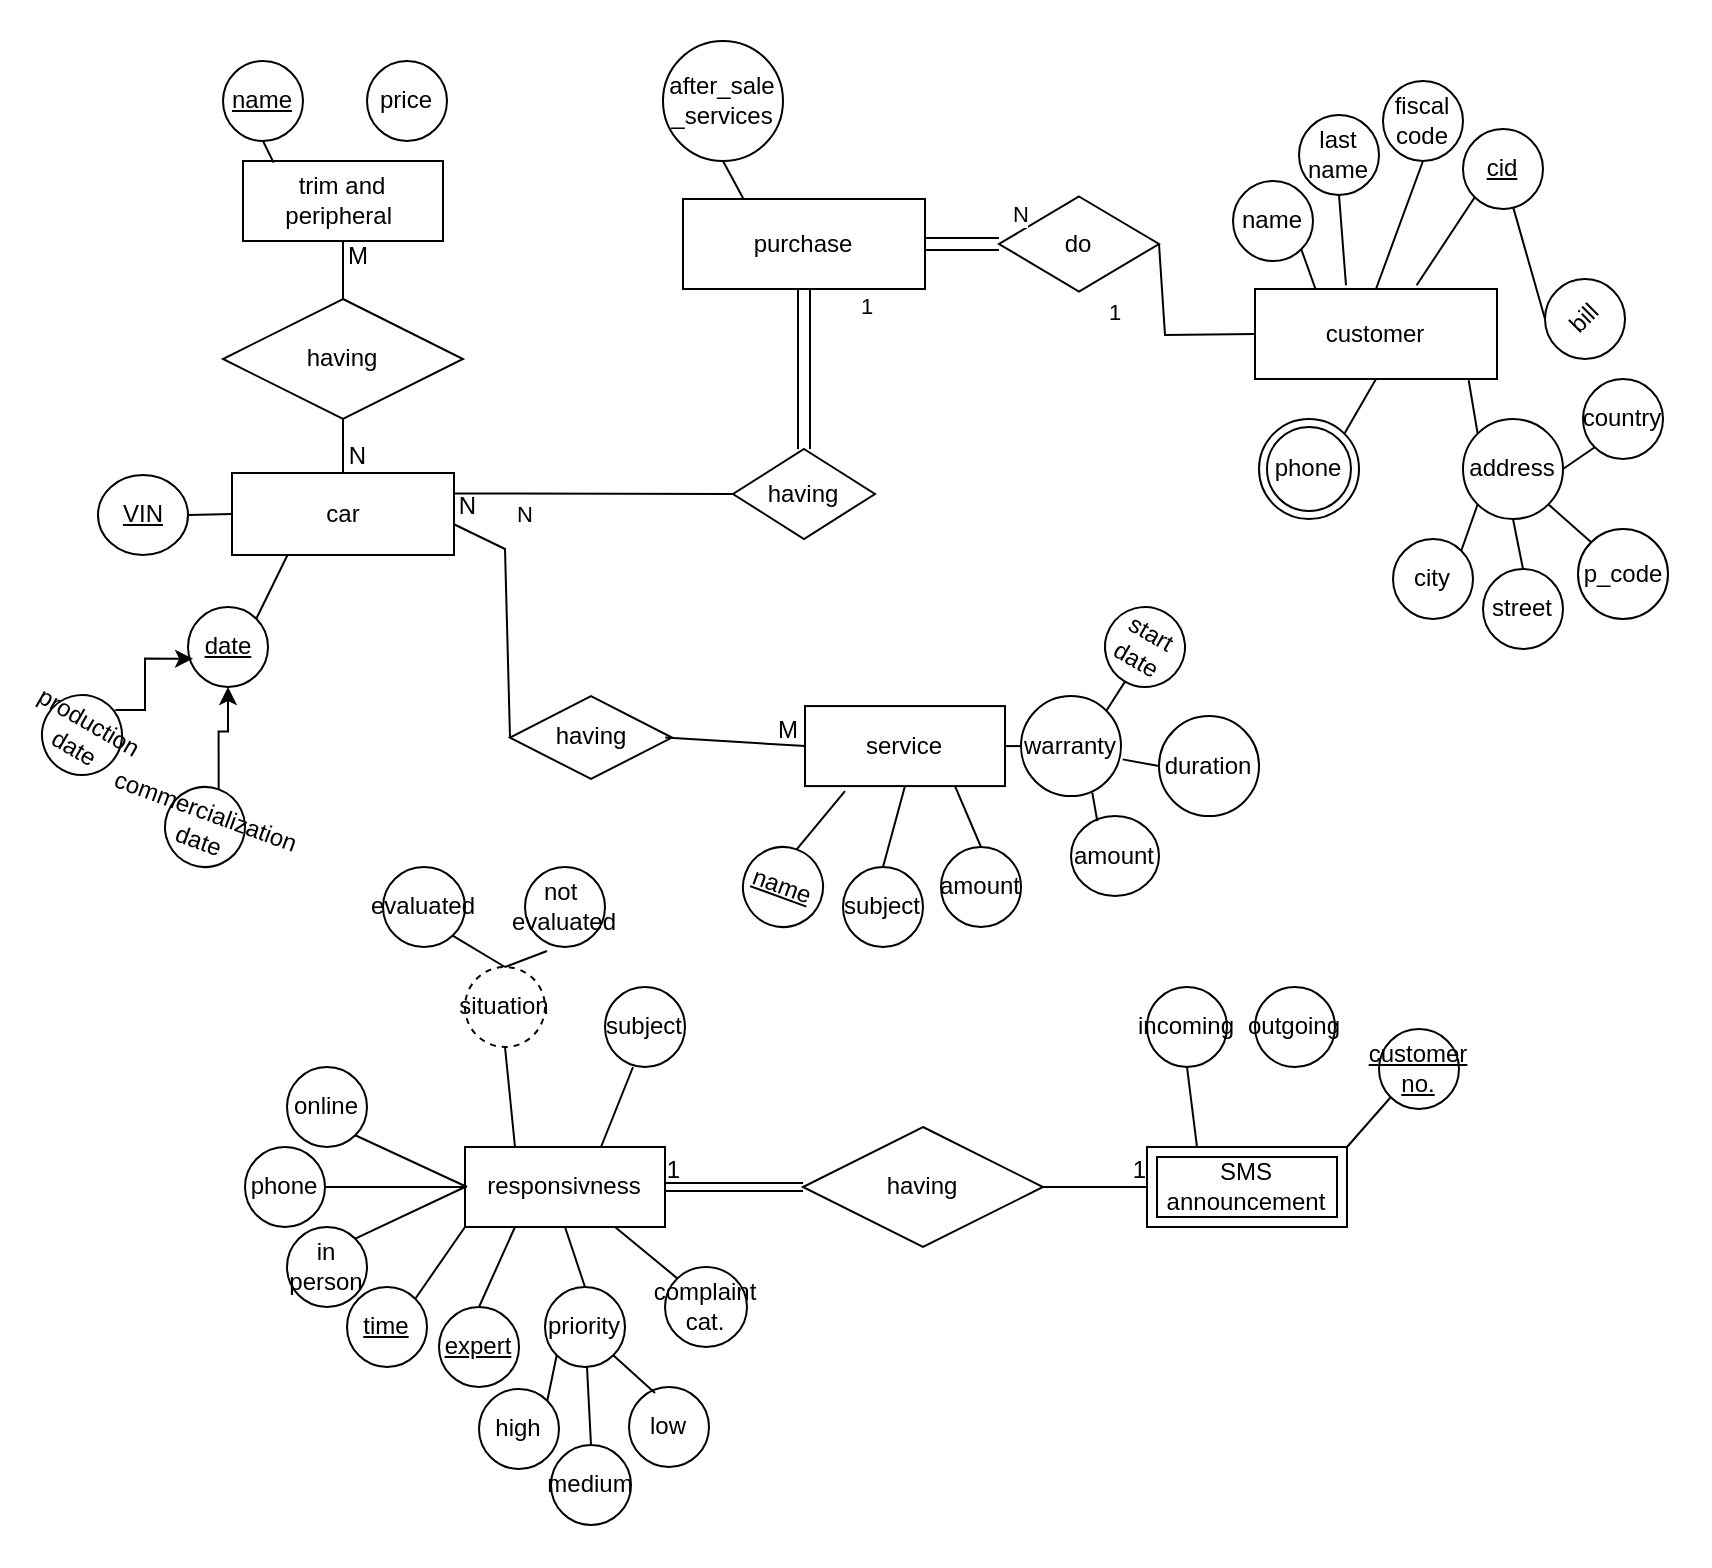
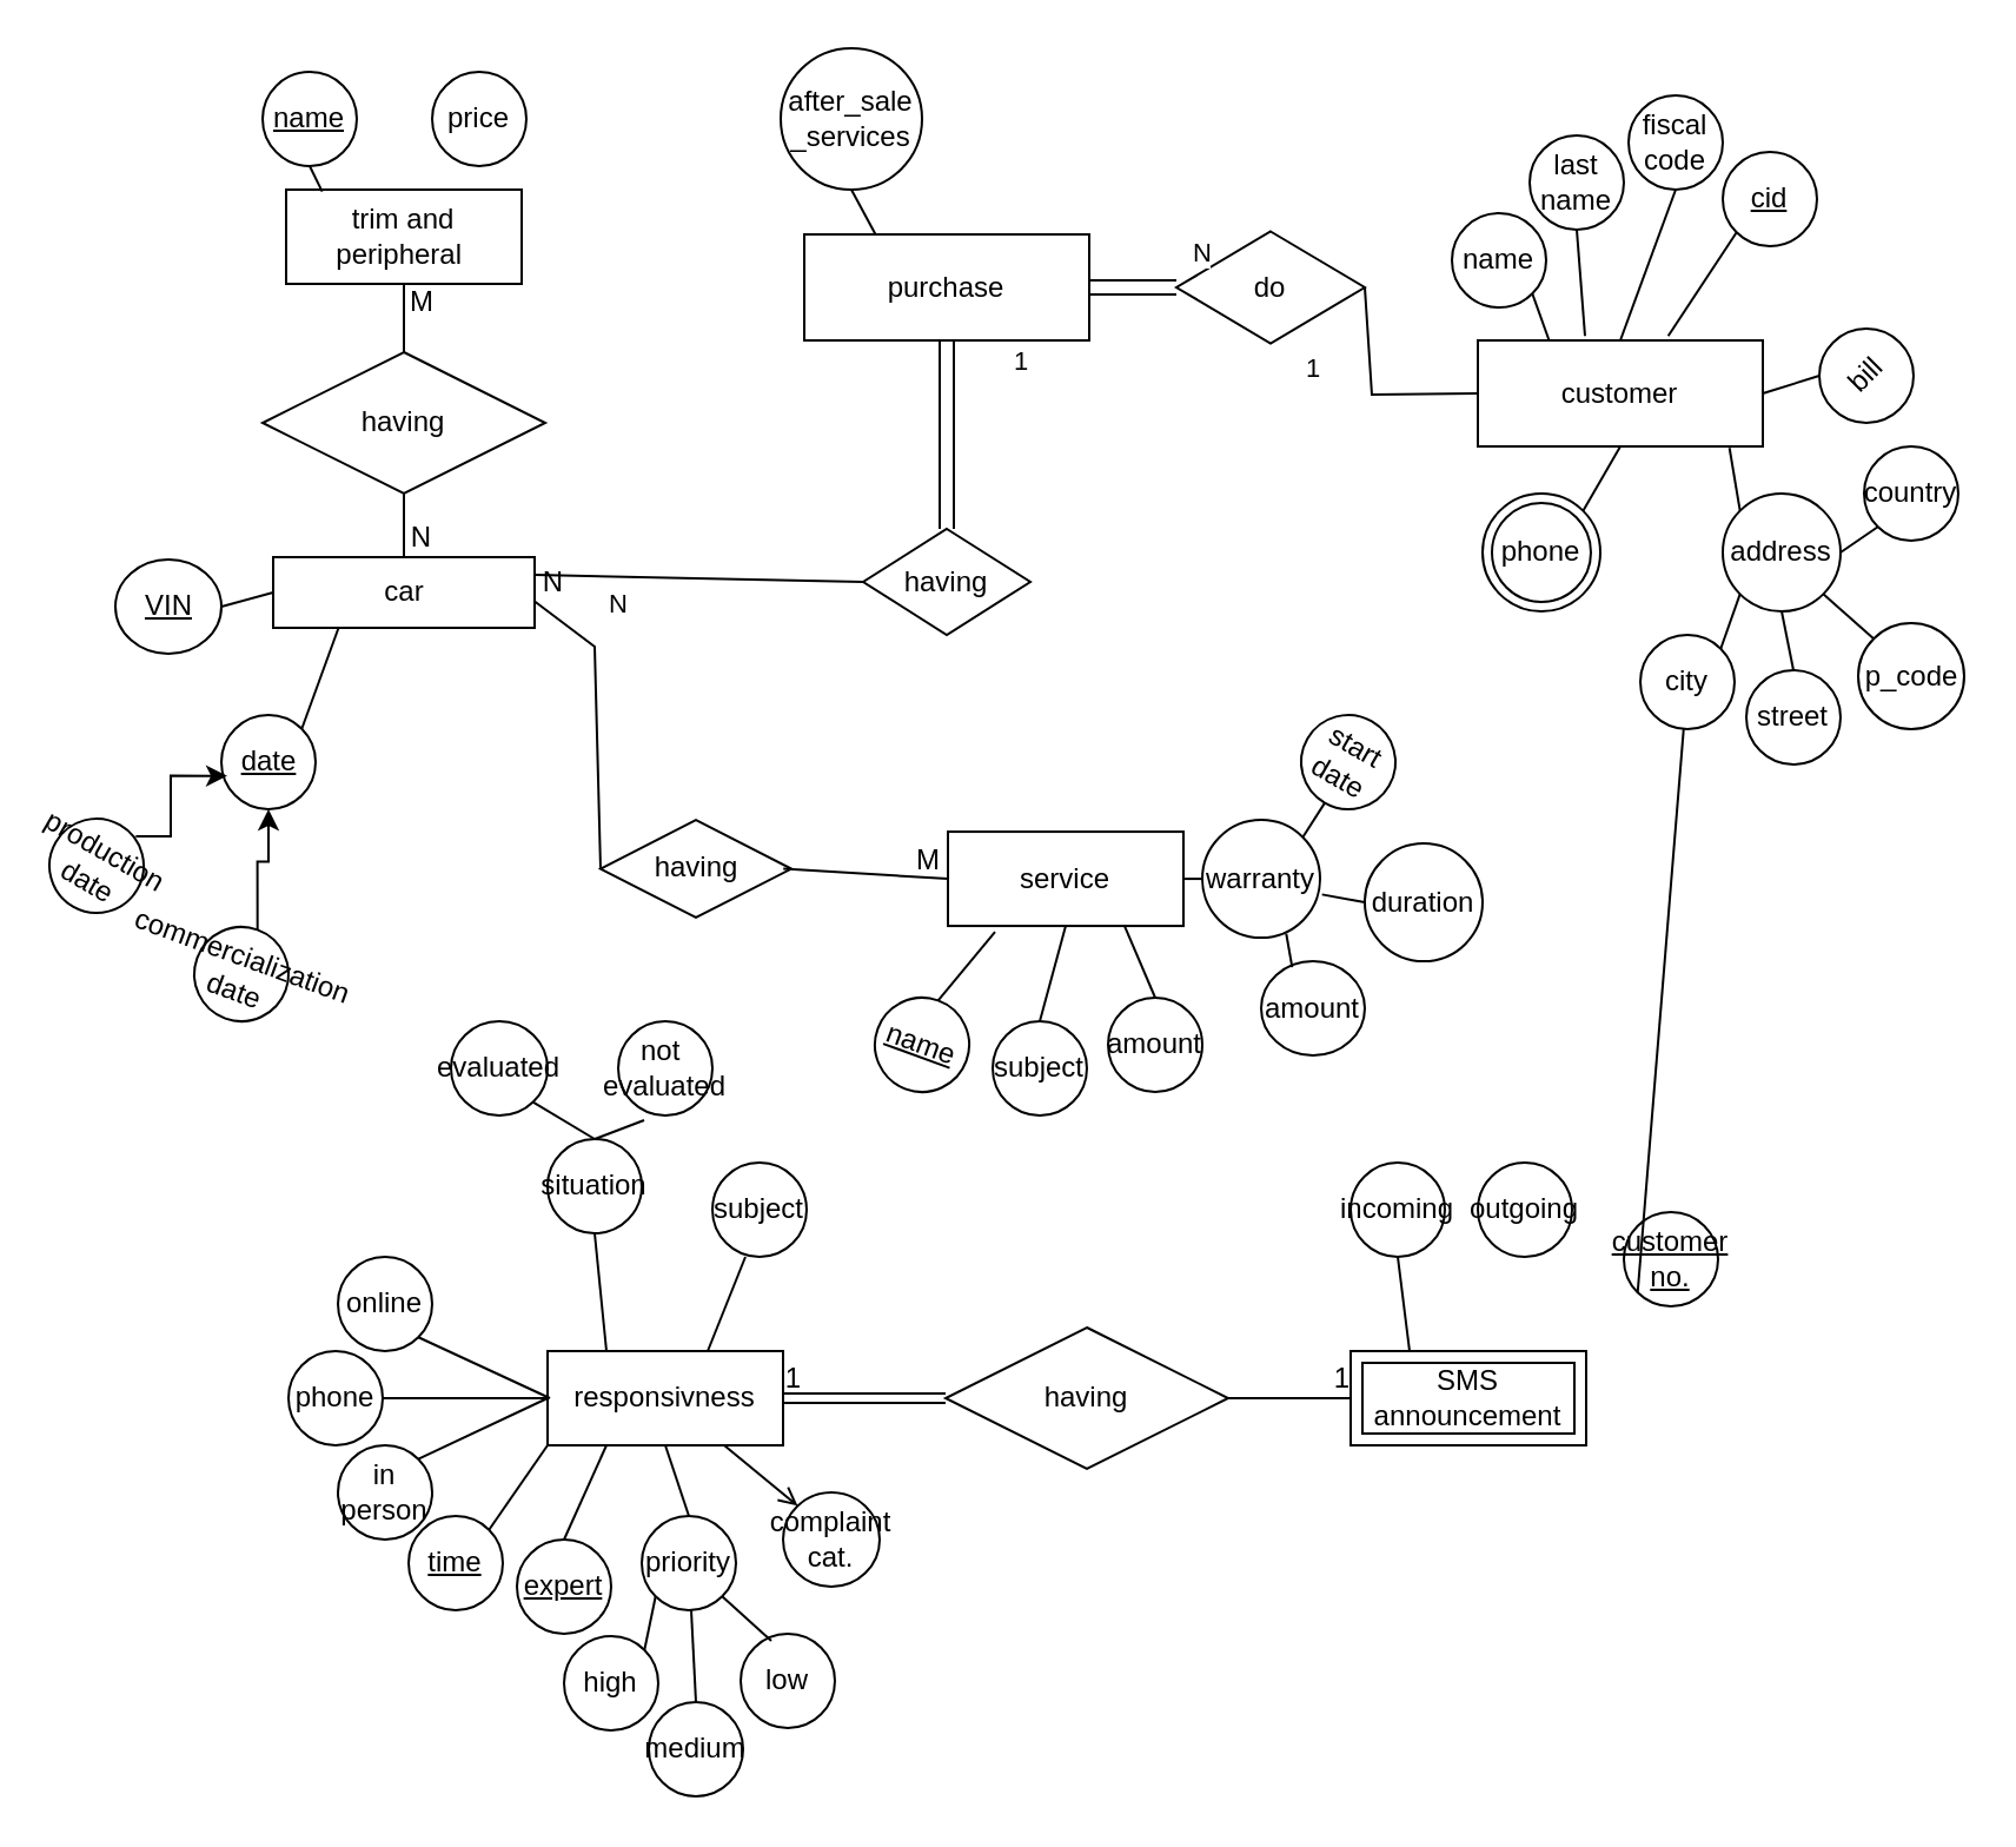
- <mxCell id="19" value="" style="endArrow=none;html=1;rounded=0;exitX=0;exitY=0;exitDx=0;exitDy=0;" parent="1" source="13" target="6" edge="1"><mxGeometry width="50" height="50" relative="1" as="geometry"><mxPoint x="921" y="389" as="sourcePoint" /><mxPoint x="971" y="339" as="targetPoint" /></mxGeometry></mxCell>
+ <mxCell id="19" value="" style="endArrow=none;html=1;rounded=0;entryX=1;entryY=0.5;entryDx=0;entryDy=0;exitX=0;exitY=0;exitDx=0;exitDy=0;" parent="1" source="13" target="2" edge="1"><mxGeometry width="50" height="50" relative="1" as="geometry"><mxPoint x="921" y="389" as="sourcePoint" /><mxPoint x="971" y="339" as="targetPoint" /></mxGeometry></mxCell>
- <mxCell id="33" value="car" style="rounded=0;whiteSpace=wrap;html=1;" parent="1" vertex="1"><mxGeometry x="115.5" y="236" width="111" height="41" as="geometry" /></mxCell>
+ <mxCell id="33" value="car" style="rounded=0;whiteSpace=wrap;html=1;" parent="1" vertex="1"><mxGeometry x="115.5" y="236" width="111" height="30" as="geometry" /></mxCell>
- <mxCell id="97" value="situation" style="ellipse;whiteSpace=wrap;html=1;align=center;dashed=1;" vertex="1" parent="1"><mxGeometry x="232" y="483" width="40" height="40" as="geometry" /></mxCell>
+ <mxCell id="97" value="situation" style="ellipse;whiteSpace=wrap;html=1;align=center;" vertex="1" parent="1"><mxGeometry x="232" y="483" width="40" height="40" as="geometry" /></mxCell>
- <mxCell id="111" value="" style="endArrow=none;html=1;rounded=0;entryX=1;entryY=0;entryDx=0;entryDy=0;exitX=0;exitY=1;exitDx=0;exitDy=0;" edge="1" parent="1" source="109" target="78"><mxGeometry relative="1" as="geometry"><mxPoint x="303" y="293" as="sourcePoint" /><mxPoint x="463" y="293" as="targetPoint" /></mxGeometry></mxCell>
+ <mxCell id="111" value="" style="endArrow=none;html=1;rounded=0;exitX=0;exitY=1;exitDx=0;exitDy=0;" edge="1" parent="1" source="109" target="9"><mxGeometry relative="1" as="geometry"><mxPoint x="303" y="293" as="sourcePoint" /><mxPoint x="463" y="293" as="targetPoint" /></mxGeometry></mxCell>
- <mxCell id="104" value="" style="endArrow=none;html=1;rounded=0;exitX=0.75;exitY=1;exitDx=0;exitDy=0;entryX=0;entryY=0;entryDx=0;entryDy=0;" edge="1" parent="1" source="76" target="103"><mxGeometry relative="1" as="geometry"><mxPoint x="303" y="593" as="sourcePoint" /><mxPoint x="463" y="593" as="targetPoint" /></mxGeometry></mxCell>
+ <mxCell id="104" value="" style="endArrow=open;html=1;rounded=0;exitX=0.75;exitY=1;exitDx=0;exitDy=0;entryX=0;entryY=0;entryDx=0;entryDy=0;" edge="1" parent="1" source="76" target="103"><mxGeometry relative="1" as="geometry"><mxPoint x="303" y="593" as="sourcePoint" /><mxPoint x="463" y="593" as="targetPoint" /></mxGeometry></mxCell>
